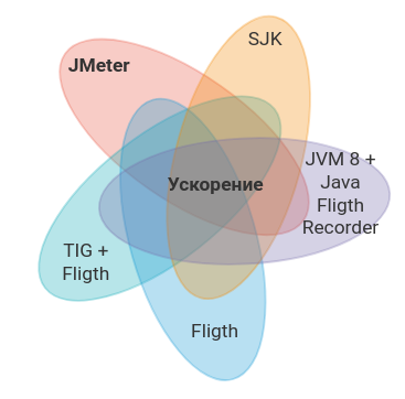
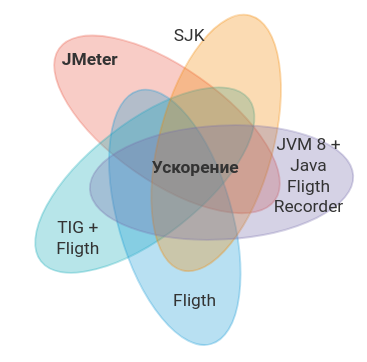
- <mxCell id="8" value="SJK" style="text;html=1;strokeColor=none;fillColor=none;align=center;verticalAlign=middle;whiteSpace=wrap;rounded=0;shadow=0;labelBackgroundColor=none;fontFamily=Roboto;fontSize=29;fontColor=#333333;fontStyle=0" parent="1" vertex="1"><mxGeometry x="380" y="20" width="40" height="20" as="geometry" /></mxCell>
+ <mxCell id="8" value="SJK" style="text;html=1;strokeColor=none;fillColor=none;align=center;verticalAlign=middle;whiteSpace=wrap;rounded=0;shadow=0;labelBackgroundColor=none;fontFamily=Roboto;fontSize=29;fontColor=#333333;fontStyle=0" parent="1" vertex="1"><mxGeometry x="295" y="20" width="40" height="20" as="geometry" /></mxCell>
